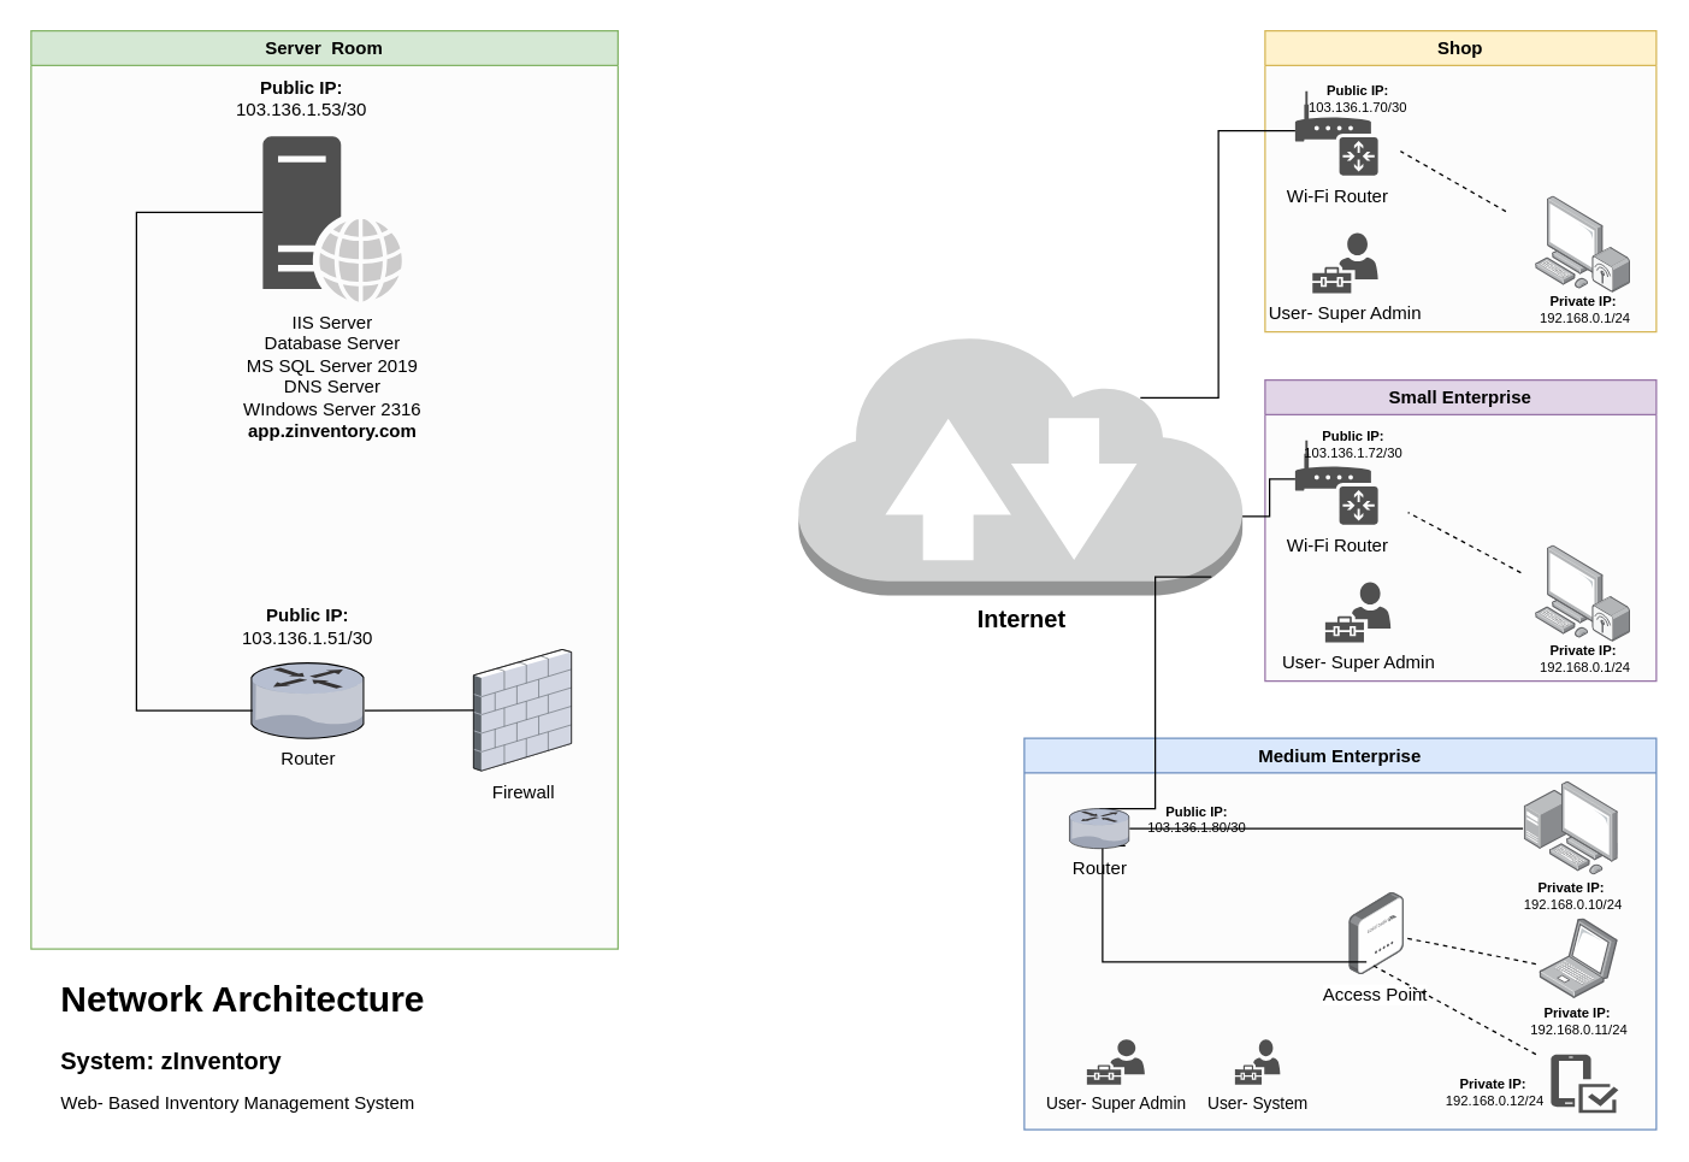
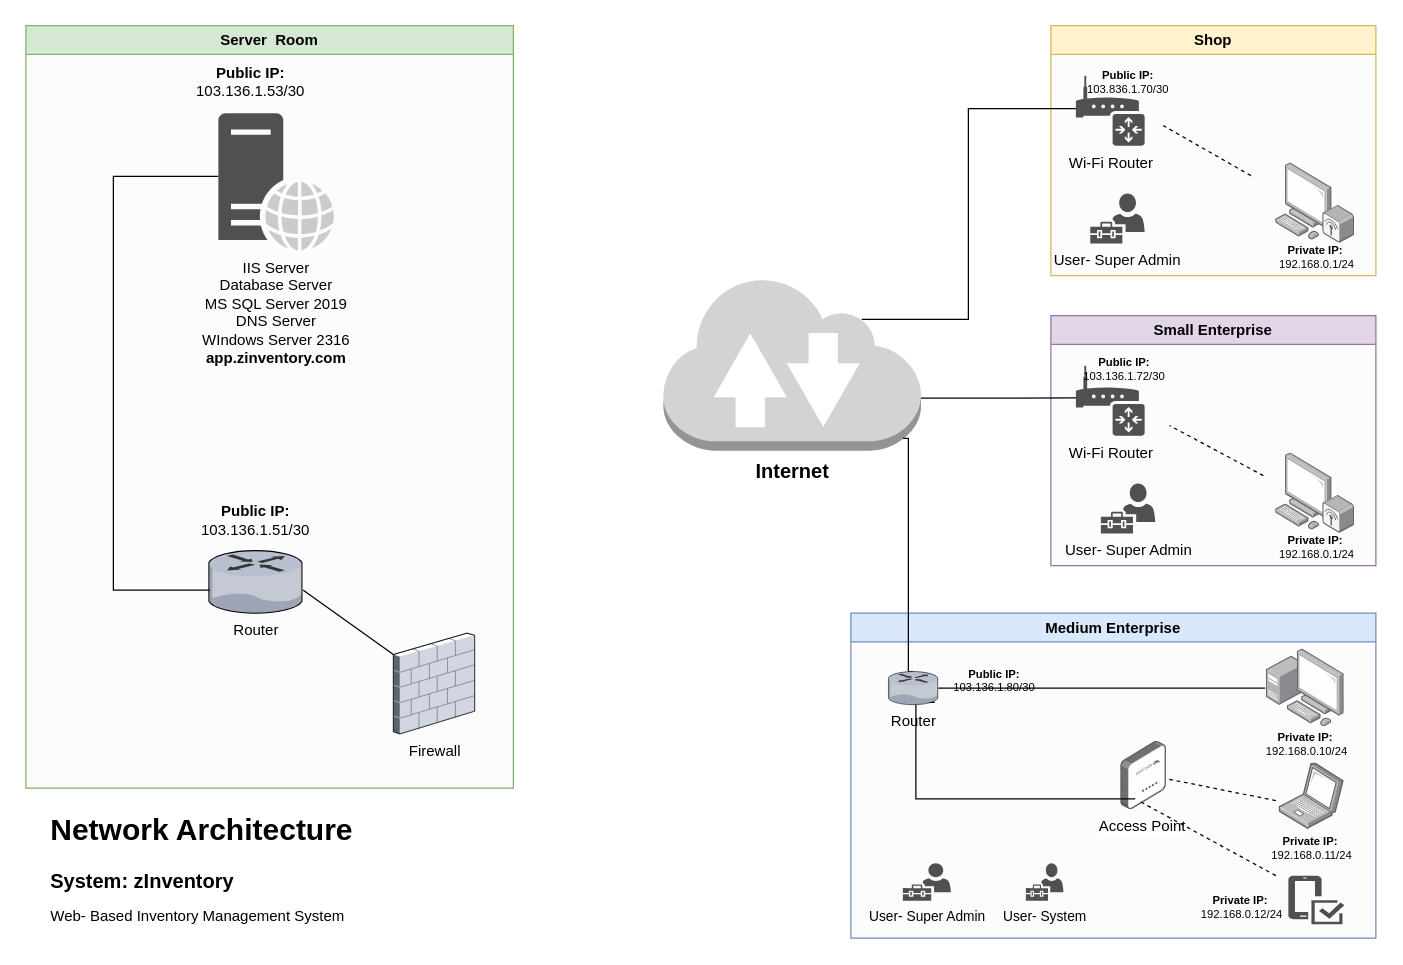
- <mxCell id="33" value="&lt;b style=&quot;font-size: 9px;&quot;&gt;Public IP:&lt;br style=&quot;font-size: 9px;&quot;&gt;&lt;/b&gt;103.136.1.70/30" style="text;html=1;strokeColor=none;fillColor=none;align=center;verticalAlign=middle;whiteSpace=wrap;rounded=0;movable=1;resizable=1;rotatable=1;deletable=1;editable=1;locked=0;connectable=1;fontSize=9;" parent="29" vertex="1"><mxGeometry x="31.52" y="30" width="60" height="30" as="geometry" /></mxCell>
+ <mxCell id="33" value="&lt;b style=&quot;font-size: 9px;&quot;&gt;Public IP:&lt;br style=&quot;font-size: 9px;&quot;&gt;&lt;/b&gt;103.836.1.70/30" style="text;html=1;strokeColor=none;fillColor=none;align=center;verticalAlign=middle;whiteSpace=wrap;rounded=0;movable=1;resizable=1;rotatable=1;deletable=1;editable=1;locked=0;connectable=1;fontSize=9;" parent="29" vertex="1"><mxGeometry x="31.52" y="30" width="60" height="30" as="geometry" /></mxCell>
- <mxCell id="35" value="&lt;font style=&quot;font-size: 16px;&quot;&gt;Internet&lt;/font&gt;" style="outlineConnect=0;dashed=0;verticalLabelPosition=bottom;verticalAlign=top;align=center;html=1;shape=mxgraph.aws3.internet_2;fillColor=#D2D3D3;gradientColor=none;fontStyle=1" parent="1" vertex="1"><mxGeometry x="530" y="220" width="295" height="175" as="geometry" /></mxCell>
+ <mxCell id="35" value="&lt;font style=&quot;font-size: 16px;&quot;&gt;Internet&lt;/font&gt;" style="outlineConnect=0;dashed=0;verticalLabelPosition=bottom;verticalAlign=top;align=center;html=1;shape=mxgraph.aws3.internet_2;fillColor=#D2D3D3;gradientColor=none;fontStyle=1" parent="1" vertex="1"><mxGeometry x="530" y="220" width="206.11" height="140" as="geometry" /></mxCell>
- <mxCell id="6" value="Firewall" style="verticalLabelPosition=bottom;sketch=0;aspect=fixed;html=1;verticalAlign=top;strokeColor=none;align=center;outlineConnect=0;shape=mxgraph.citrix.firewall;flipH=1;points=[[1,0.38,0,0,0],[1,0.38,0,3,0]];" parent="2" vertex="1"><mxGeometry x="294" y="411" width="65" height="80.6" as="geometry" /></mxCell>
+ <mxCell id="6" value="Firewall" style="verticalLabelPosition=bottom;sketch=0;aspect=fixed;html=1;verticalAlign=top;strokeColor=none;align=center;outlineConnect=0;shape=mxgraph.citrix.firewall;flipH=1;points=[[1,0.38,0,0,0],[1,0.38,0,3,0]];" parent="2" vertex="1"><mxGeometry x="294" y="486" width="65" height="80.6" as="geometry" /></mxCell>
